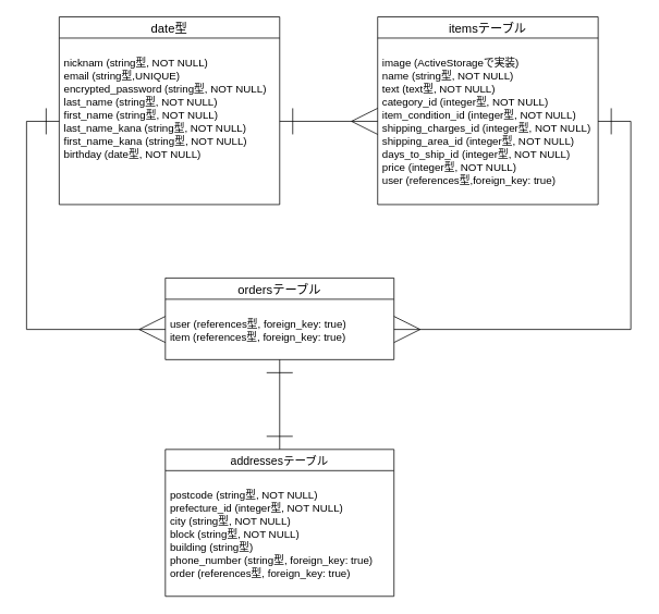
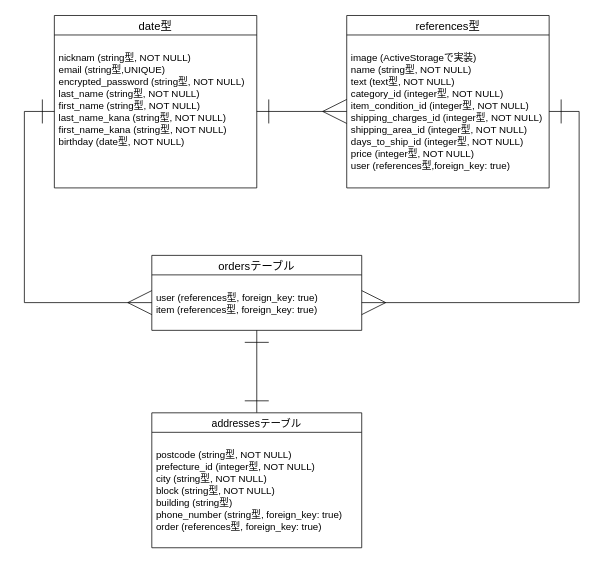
- <mxCell id="4" value="itemsテーブル" style="swimlane;fontStyle=0;childLayout=stackLayout;horizontal=1;startSize=26;horizontalStack=0;resizeParent=1;resizeParentMax=0;resizeLast=0;collapsible=1;marginBottom=0;align=center;fontSize=15;" vertex="1" parent="1"><mxGeometry x="410" y="20" width="270" height="230" as="geometry" /></mxCell>
+ <mxCell id="4" value="references型" style="swimlane;fontStyle=0;childLayout=stackLayout;horizontal=1;startSize=26;horizontalStack=0;resizeParent=1;resizeParentMax=0;resizeLast=0;collapsible=1;marginBottom=0;align=center;fontSize=15;" vertex="1" parent="1"><mxGeometry x="410" y="20" width="270" height="230" as="geometry" /></mxCell>
